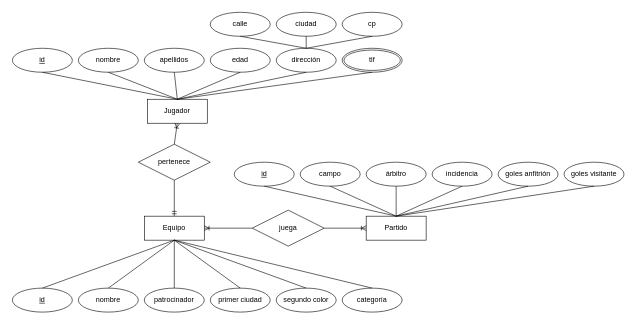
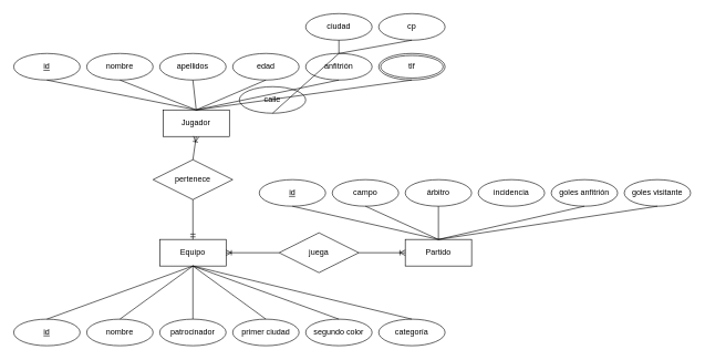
- <mxCell id="16" value="calle" style="ellipse;whiteSpace=wrap;html=1;align=center;" parent="1" vertex="1"><mxGeometry x="350" y="20" width="100" height="40" as="geometry" /></mxCell>
+ <mxCell id="16" value="calle" style="ellipse;whiteSpace=wrap;html=1;align=center;" parent="1" vertex="1"><mxGeometry x="360" y="130" width="100" height="40" as="geometry" /></mxCell>
- <mxCell id="14" value="dirección" style="ellipse;whiteSpace=wrap;html=1;align=center;" parent="1" vertex="1"><mxGeometry x="460" y="80" width="100" height="40" as="geometry" /></mxCell>
+ <mxCell id="14" value="anfitrión" style="ellipse;whiteSpace=wrap;html=1;align=center;" parent="1" vertex="1"><mxGeometry x="460" y="80" width="100" height="40" as="geometry" /></mxCell>
- <mxCell id="42" value="" style="endArrow=none;html=1;rounded=0;exitX=0.5;exitY=1;exitDx=0;exitDy=0;entryX=0.5;entryY=0;entryDx=0;entryDy=0;" parent="1" source="39" target="3" edge="1"><mxGeometry relative="1" as="geometry"><mxPoint x="570" y="340" as="sourcePoint" /><mxPoint x="680" y="380" as="targetPoint" /></mxGeometry></mxCell>
